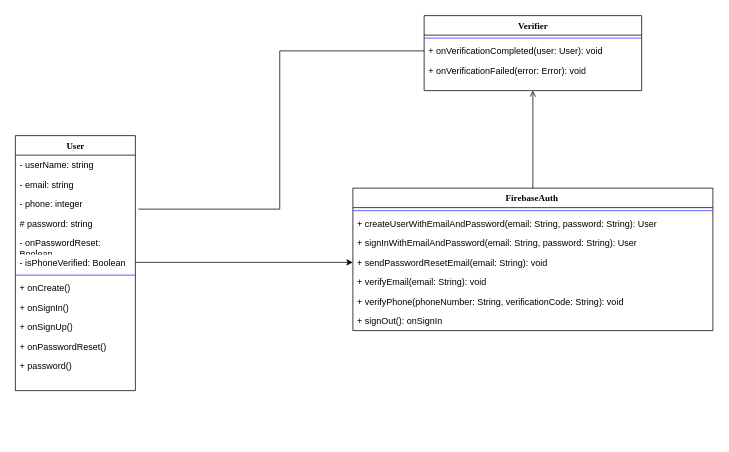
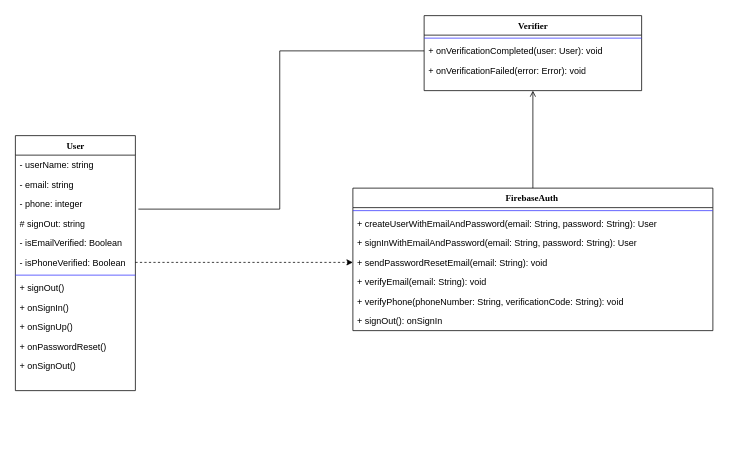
- <mxCell id="6" value="# password: string" style="text;html=1;strokeColor=none;fillColor=none;align=left;verticalAlign=top;spacingLeft=4;spacingRight=4;whiteSpace=wrap;overflow=hidden;rotatable=0;points=[[0,0.5],[1,0.5]];portConstraint=eastwest;fontColor=#000000;" parent="2" vertex="1"><mxGeometry y="104" width="160" height="26" as="geometry" /></mxCell>
+ <mxCell id="6" value="# signOut: string" style="text;html=1;strokeColor=none;fillColor=none;align=left;verticalAlign=top;spacingLeft=4;spacingRight=4;whiteSpace=wrap;overflow=hidden;rotatable=0;points=[[0,0.5],[1,0.5]];portConstraint=eastwest;fontColor=#000000;" parent="2" vertex="1"><mxGeometry y="104" width="160" height="26" as="geometry" /></mxCell>
- <mxCell id="7" value="- onPasswordReset: Boolean" style="text;html=1;strokeColor=none;fillColor=none;align=left;verticalAlign=top;spacingLeft=4;spacingRight=4;whiteSpace=wrap;overflow=hidden;rotatable=0;points=[[0,0.5],[1,0.5]];portConstraint=eastwest;fontColor=#000000;" parent="2" vertex="1"><mxGeometry y="130" width="160" height="26" as="geometry" /></mxCell>
+ <mxCell id="7" value="- isEmailVerified: Boolean" style="text;html=1;strokeColor=none;fillColor=none;align=left;verticalAlign=top;spacingLeft=4;spacingRight=4;whiteSpace=wrap;overflow=hidden;rotatable=0;points=[[0,0.5],[1,0.5]];portConstraint=eastwest;fontColor=#000000;" parent="2" vertex="1"><mxGeometry y="130" width="160" height="26" as="geometry" /></mxCell>
- <mxCell id="28" style="edgeStyle=orthogonalEdgeStyle;rounded=0;orthogonalLoop=1;jettySize=auto;html=1;exitX=1;exitY=0.5;exitDx=0;exitDy=0;entryX=0;entryY=0.5;entryDx=0;entryDy=0;" parent="1" source="8" target="20" edge="1"><mxGeometry relative="1" as="geometry" /></mxCell>
+ <mxCell id="28" style="edgeStyle=orthogonalEdgeStyle;rounded=0;orthogonalLoop=1;jettySize=auto;html=1;exitX=1;exitY=0.5;exitDx=0;exitDy=0;entryX=0;entryY=0.5;entryDx=0;entryDy=0;dashed=1;" parent="1" source="8" target="20" edge="1"><mxGeometry relative="1" as="geometry" /></mxCell>
- <mxCell id="10" value="+ onCreate()" style="text;html=1;strokeColor=none;fillColor=none;align=left;verticalAlign=top;spacingLeft=4;spacingRight=4;whiteSpace=wrap;overflow=hidden;rotatable=0;points=[[0,0.5],[1,0.5]];portConstraint=eastwest;fontColor=#000000;" parent="2" vertex="1"><mxGeometry y="190" width="160" height="26" as="geometry" /></mxCell>
+ <mxCell id="10" value="+ signOut()" style="text;html=1;strokeColor=none;fillColor=none;align=left;verticalAlign=top;spacingLeft=4;spacingRight=4;whiteSpace=wrap;overflow=hidden;rotatable=0;points=[[0,0.5],[1,0.5]];portConstraint=eastwest;fontColor=#000000;" parent="2" vertex="1"><mxGeometry y="190" width="160" height="26" as="geometry" /></mxCell>
- <mxCell id="14" value="+ password()" style="text;html=1;strokeColor=none;fillColor=none;align=left;verticalAlign=top;spacingLeft=4;spacingRight=4;whiteSpace=wrap;overflow=hidden;rotatable=0;points=[[0,0.5],[1,0.5]];portConstraint=eastwest;fontColor=#000000;" parent="2" vertex="1"><mxGeometry y="294" width="160" height="26" as="geometry" /></mxCell>
+ <mxCell id="14" value="+ onSignOut()" style="text;html=1;strokeColor=none;fillColor=none;align=left;verticalAlign=top;spacingLeft=4;spacingRight=4;whiteSpace=wrap;overflow=hidden;rotatable=0;points=[[0,0.5],[1,0.5]];portConstraint=eastwest;fontColor=#000000;" parent="2" vertex="1"><mxGeometry y="294" width="160" height="26" as="geometry" /></mxCell>
